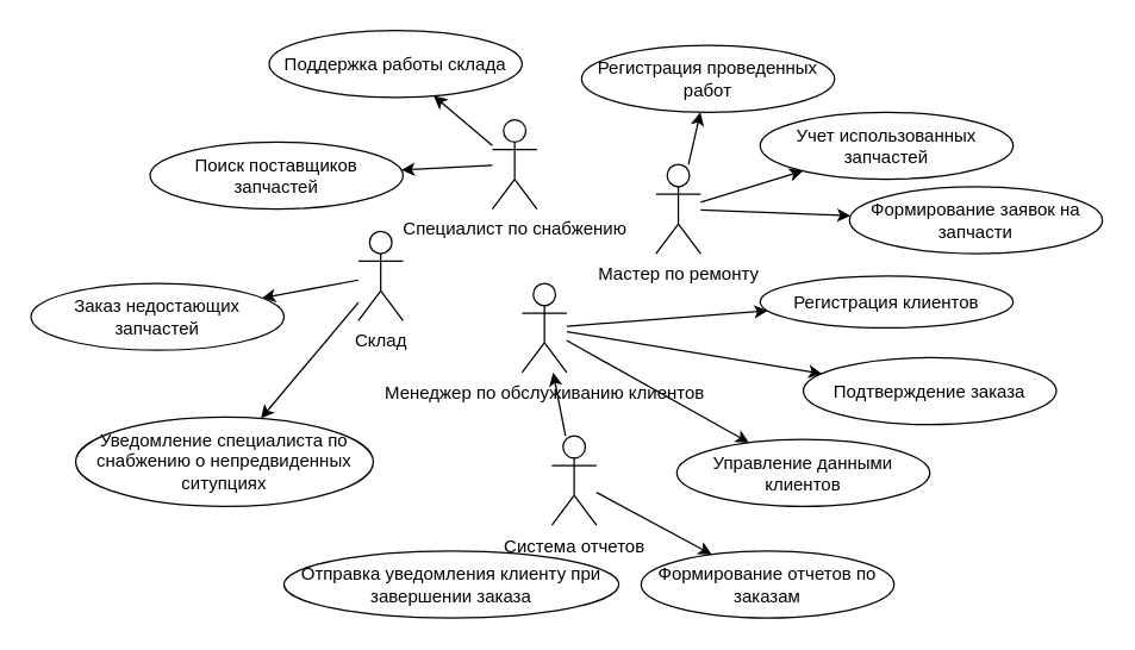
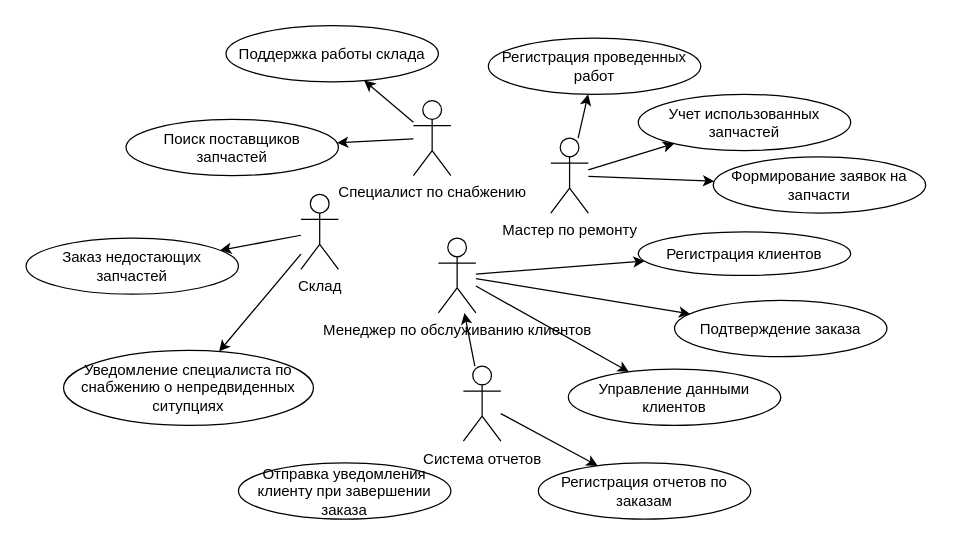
- <mxCell id="30" value="Отправка уведомления клиенту при завершении заказа" style="ellipse;whiteSpace=wrap;html=1;verticalAlign=middle;align=center;" parent="1" vertex="1"><mxGeometry x="190" y="370" width="225" height="45" as="geometry" /></mxCell>
+ <mxCell id="30" value="Отправка уведомления клиенту при завершении заказа" style="ellipse;whiteSpace=wrap;html=1;verticalAlign=middle;align=center;" parent="1" vertex="1"><mxGeometry x="190" y="370" width="170" height="45" as="geometry" /></mxCell>
- <mxCell id="29" value="Формирование отчетов по заказам" style="ellipse;whiteSpace=wrap;html=1;verticalAlign=middle;align=center;" parent="1" vertex="1"><mxGeometry x="430" y="370" width="170" height="45" as="geometry" /></mxCell>
+ <mxCell id="29" value="Регистрация отчетов по заказам" style="ellipse;whiteSpace=wrap;html=1;verticalAlign=middle;align=center;" parent="1" vertex="1"><mxGeometry x="430" y="370" width="170" height="45" as="geometry" /></mxCell>
